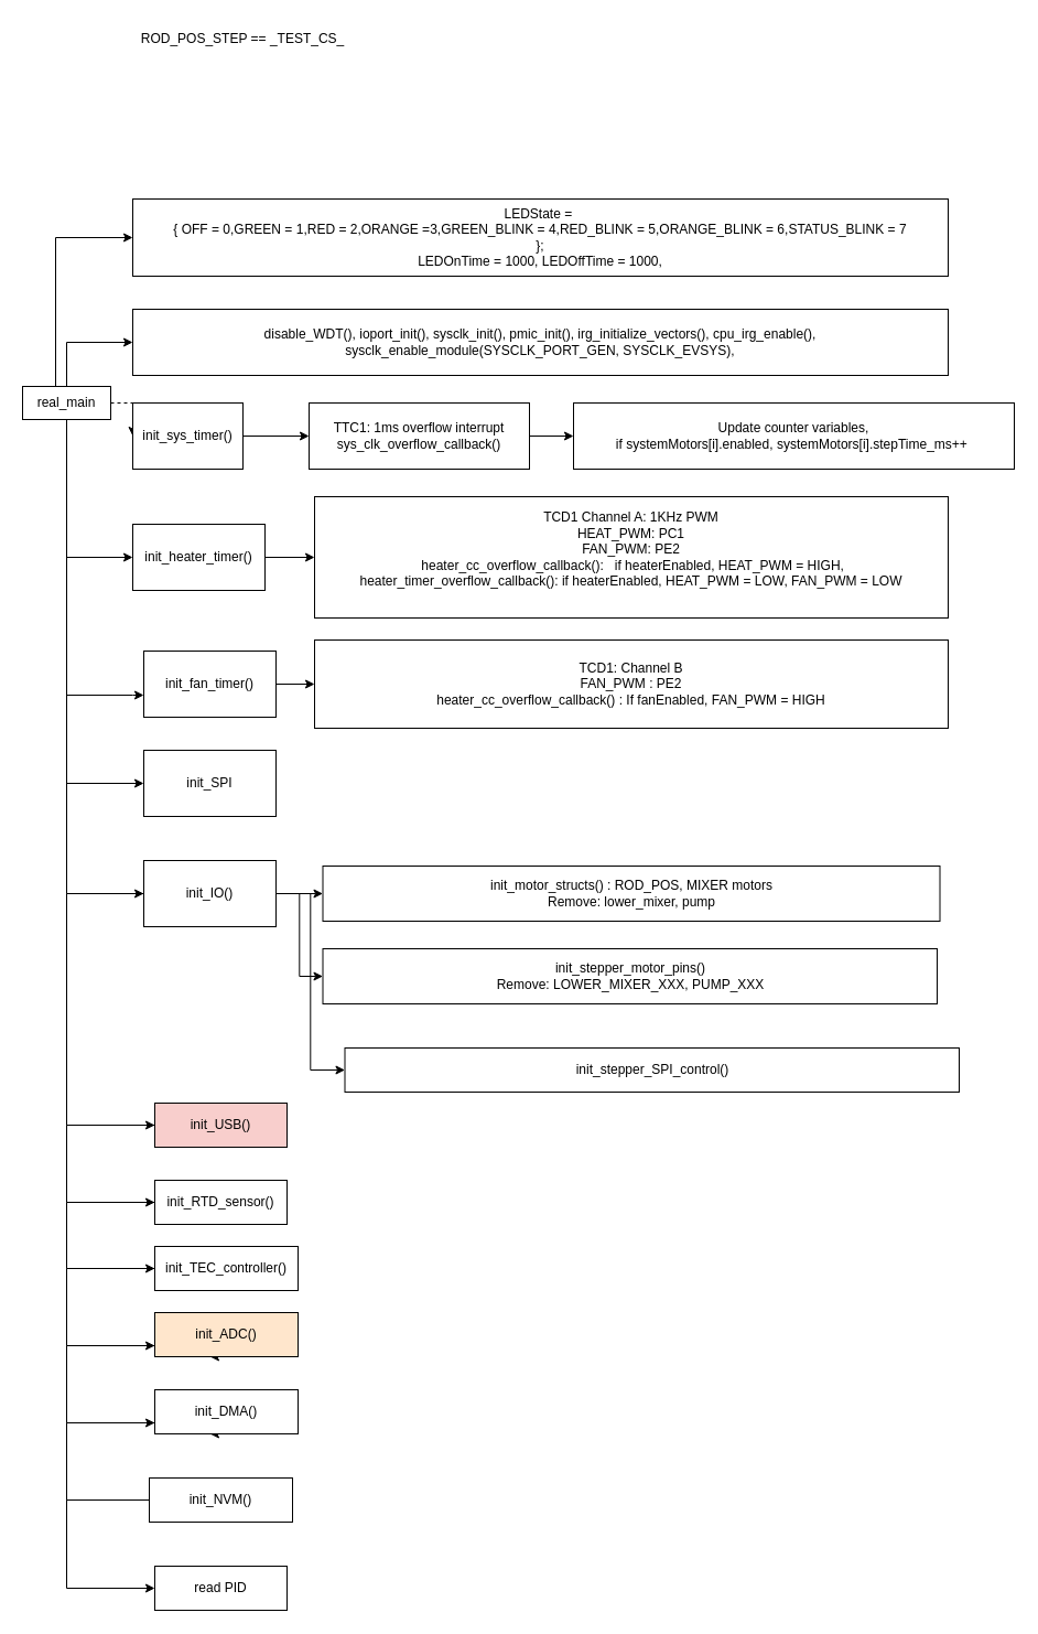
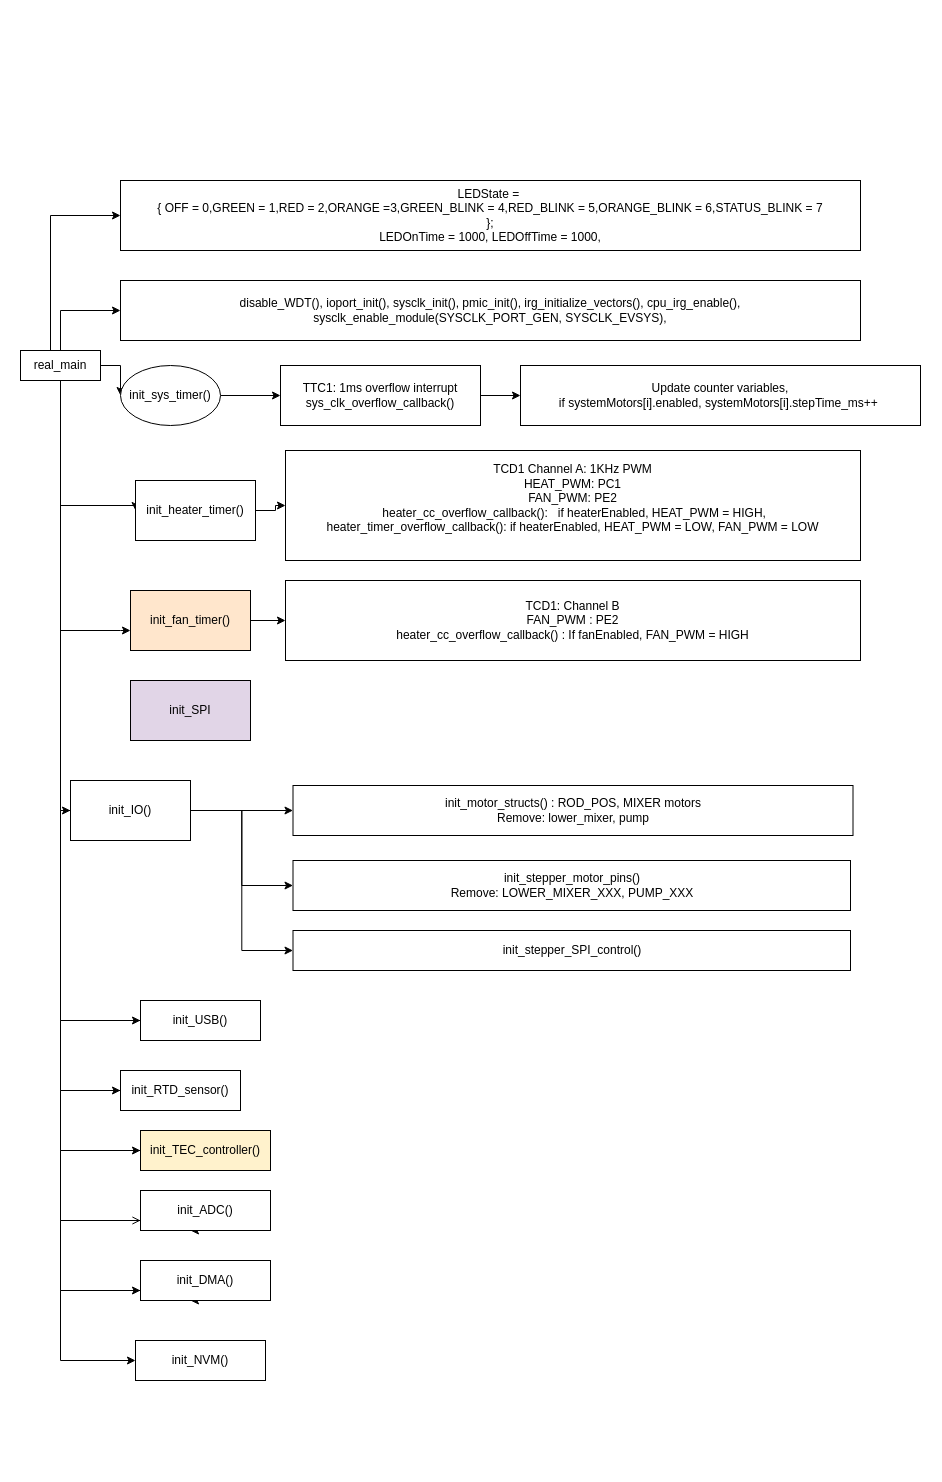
- <mxCell id="29" value="ROD_POS_STEP == _TEST_CS_" style="text;html=1;strokeColor=none;fillColor=none;align=center;verticalAlign=middle;whiteSpace=wrap;rounded=0;" vertex="1" parent="1"><mxGeometry x="70" y="20" width="300" height="30" as="geometry" /></mxCell>
- <mxCell id="4" style="edgeStyle=orthogonalEdgeStyle;rounded=0;orthogonalLoop=1;jettySize=auto;html=1;exitX=1;exitY=0.5;exitDx=0;exitDy=0;entryX=0;entryY=0.5;entryDx=0;entryDy=0;dashed=1;" edge="1" parent="1" source="9" target="13"><mxGeometry relative="1" as="geometry" /></mxCell>
+ <mxCell id="4" style="edgeStyle=orthogonalEdgeStyle;rounded=0;orthogonalLoop=1;jettySize=auto;html=1;exitX=1;exitY=0.5;exitDx=0;exitDy=0;entryX=0;entryY=0.5;entryDx=0;entryDy=0;" edge="1" parent="1" source="9" target="13"><mxGeometry relative="1" as="geometry" /></mxCell>
- <mxCell id="13" value="init_sys_timer()" style="rounded=0;whiteSpace=wrap;html=1;" vertex="1" parent="1"><mxGeometry x="120" y="365" width="100" height="60" as="geometry" /></mxCell>
+ <mxCell id="13" value="init_sys_timer()" style="ellipse;whiteSpace=wrap;html=1;" vertex="1" parent="1"><mxGeometry x="120" y="365" width="100" height="60" as="geometry" /></mxCell>
- <mxCell id="18" value="init_heater_timer()" style="rounded=0;whiteSpace=wrap;html=1;" vertex="1" parent="1"><mxGeometry x="120" y="475" width="120" height="60" as="geometry" /></mxCell>
+ <mxCell id="18" value="init_heater_timer()" style="rounded=0;whiteSpace=wrap;html=1;" vertex="1" parent="1"><mxGeometry x="135" y="480" width="120" height="60" as="geometry" /></mxCell>
- <mxCell id="21" value="init_fan_timer()" style="rounded=0;whiteSpace=wrap;html=1;" vertex="1" parent="1"><mxGeometry x="130" y="590" width="120" height="60" as="geometry" /></mxCell>
+ <mxCell id="21" value="init_fan_timer()" style="rounded=0;whiteSpace=wrap;html=1;fillColor=#ffe6cc;" vertex="1" parent="1"><mxGeometry x="130" y="590" width="120" height="60" as="geometry" /></mxCell>
- <mxCell id="7" style="edgeStyle=orthogonalEdgeStyle;rounded=0;orthogonalLoop=1;jettySize=auto;html=1;entryX=0;entryY=0.5;entryDx=0;entryDy=0;" edge="1" parent="1" source="9" target="23"><mxGeometry relative="1" as="geometry"><Array as="points"><mxPoint x="60" y="710" /></Array></mxGeometry></mxCell>
- <mxCell id="23" value="init_SPI" style="rounded=0;whiteSpace=wrap;html=1;" vertex="1" parent="1"><mxGeometry x="130" y="680" width="120" height="60" as="geometry" /></mxCell>
+ <mxCell id="23" value="init_SPI" style="rounded=0;whiteSpace=wrap;html=1;fillColor=#e1d5e7;" vertex="1" parent="1"><mxGeometry x="130" y="680" width="120" height="60" as="geometry" /></mxCell>
- <mxCell id="28" value="init_IO()" style="rounded=0;whiteSpace=wrap;html=1;" vertex="1" parent="1"><mxGeometry x="130" y="780" width="120" height="60" as="geometry" /></mxCell>
+ <mxCell id="28" value="init_IO()" style="rounded=0;whiteSpace=wrap;html=1;" vertex="1" parent="1"><mxGeometry x="70" y="780" width="120" height="60" as="geometry" /></mxCell>
- <mxCell id="32" value="init_stepper_SPI_control()" style="rounded=0;whiteSpace=wrap;html=1;" vertex="1" parent="1"><mxGeometry x="312.5" y="950" width="557.5" height="40" as="geometry" /></mxCell>
+ <mxCell id="32" value="init_stepper_SPI_control()" style="rounded=0;whiteSpace=wrap;html=1;" vertex="1" parent="1"><mxGeometry x="292.5" y="930" width="557.5" height="40" as="geometry" /></mxCell>
- <mxCell id="34" value="init_USB()" style="rounded=0;whiteSpace=wrap;html=1;fillColor=#f8cecc;" vertex="1" parent="1"><mxGeometry x="140" y="1000" width="120" height="40" as="geometry" /></mxCell>
+ <mxCell id="34" value="init_USB()" style="rounded=0;whiteSpace=wrap;html=1;" vertex="1" parent="1"><mxGeometry x="140" y="1000" width="120" height="40" as="geometry" /></mxCell>
- <mxCell id="36" value="init_RTD_sensor()" style="rounded=0;whiteSpace=wrap;html=1;" vertex="1" parent="1"><mxGeometry x="140" y="1070" width="120" height="40" as="geometry" /></mxCell>
+ <mxCell id="36" value="init_RTD_sensor()" style="rounded=0;whiteSpace=wrap;html=1;" vertex="1" parent="1"><mxGeometry x="120" y="1070" width="120" height="40" as="geometry" /></mxCell>
- <mxCell id="38" style="edgeStyle=orthogonalEdgeStyle;rounded=0;orthogonalLoop=1;jettySize=auto;html=1;entryX=0;entryY=0.75;entryDx=0;entryDy=0;" edge="1" parent="1" source="39" target="42"><mxGeometry relative="1" as="geometry"><Array as="points"><mxPoint x="60" y="1150" /><mxPoint x="60" y="1220" /><mxPoint x="135" y="1220" /></Array></mxGeometry></mxCell>
+ <mxCell id="38" style="edgeStyle=orthogonalEdgeStyle;rounded=0;orthogonalLoop=1;jettySize=auto;html=1;entryX=0;entryY=0.75;entryDx=0;entryDy=0;endArrow=open;" edge="1" parent="1" source="39" target="42"><mxGeometry relative="1" as="geometry"><Array as="points"><mxPoint x="60" y="1150" /><mxPoint x="60" y="1220" /><mxPoint x="135" y="1220" /></Array></mxGeometry></mxCell>
- <mxCell id="39" value="init_TEC_controller()" style="rounded=0;whiteSpace=wrap;html=1;" vertex="1" parent="1"><mxGeometry x="140" y="1130" width="130" height="40" as="geometry" /></mxCell>
+ <mxCell id="39" value="init_TEC_controller()" style="rounded=0;whiteSpace=wrap;html=1;fillColor=#fff2cc;" vertex="1" parent="1"><mxGeometry x="140" y="1130" width="130" height="40" as="geometry" /></mxCell>
- <mxCell id="42" value="init_ADC()" style="rounded=0;whiteSpace=wrap;html=1;fillColor=#ffe6cc;" vertex="1" parent="1"><mxGeometry x="140" y="1190" width="130" height="40" as="geometry" /></mxCell>
+ <mxCell id="42" value="init_ADC()" style="rounded=0;whiteSpace=wrap;html=1;" vertex="1" parent="1"><mxGeometry x="140" y="1190" width="130" height="40" as="geometry" /></mxCell>
- <mxCell id="44" style="edgeStyle=orthogonalEdgeStyle;rounded=0;orthogonalLoop=1;jettySize=auto;html=1;entryX=0;entryY=0.5;entryDx=0;entryDy=0;endArrow=none;" edge="1" parent="1" source="45" target="48"><mxGeometry relative="1" as="geometry"><Array as="points"><mxPoint x="60" y="1290" /><mxPoint x="60" y="1360" /></Array></mxGeometry></mxCell>
+ <mxCell id="44" style="edgeStyle=orthogonalEdgeStyle;rounded=0;orthogonalLoop=1;jettySize=auto;html=1;entryX=0;entryY=0.5;entryDx=0;entryDy=0;" edge="1" parent="1" source="45" target="48"><mxGeometry relative="1" as="geometry"><Array as="points"><mxPoint x="60" y="1290" /><mxPoint x="60" y="1360" /></Array></mxGeometry></mxCell>
- <mxCell id="47" style="edgeStyle=orthogonalEdgeStyle;rounded=0;orthogonalLoop=1;jettySize=auto;html=1;entryX=0;entryY=0.5;entryDx=0;entryDy=0;" edge="1" parent="1" source="48" target="49"><mxGeometry relative="1" as="geometry"><Array as="points"><mxPoint x="60" y="1360" /><mxPoint x="60" y="1440" /></Array></mxGeometry></mxCell>
- <mxCell id="49" value="read PID" style="rounded=0;whiteSpace=wrap;html=1;" vertex="1" parent="1"><mxGeometry x="140" y="1420" width="120" height="40" as="geometry" /></mxCell>
